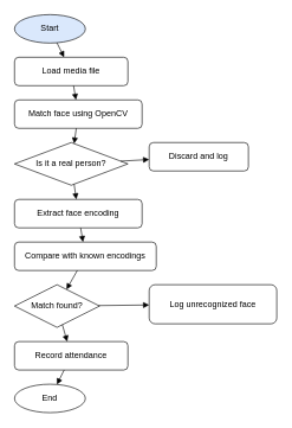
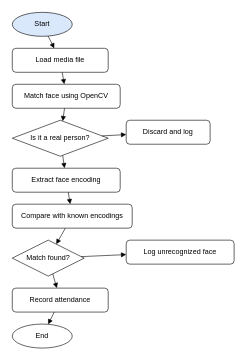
- <mxCell id="11" value="Log unrecognized face" style="rounded=1;whiteSpace=wrap;html=1;" parent="1" vertex="1"><mxGeometry x="210" y="400" width="180" height="55" as="geometry" /></mxCell>
+ <mxCell id="11" value="Log unrecognized face" style="rounded=1;whiteSpace=wrap;html=1;" parent="1" vertex="1"><mxGeometry x="210" y="400" width="180" height="40" as="geometry" /></mxCell>
